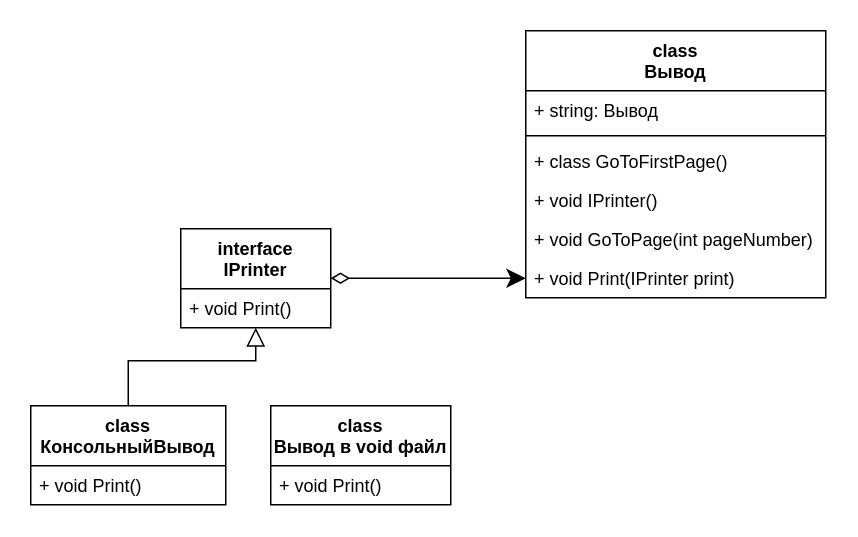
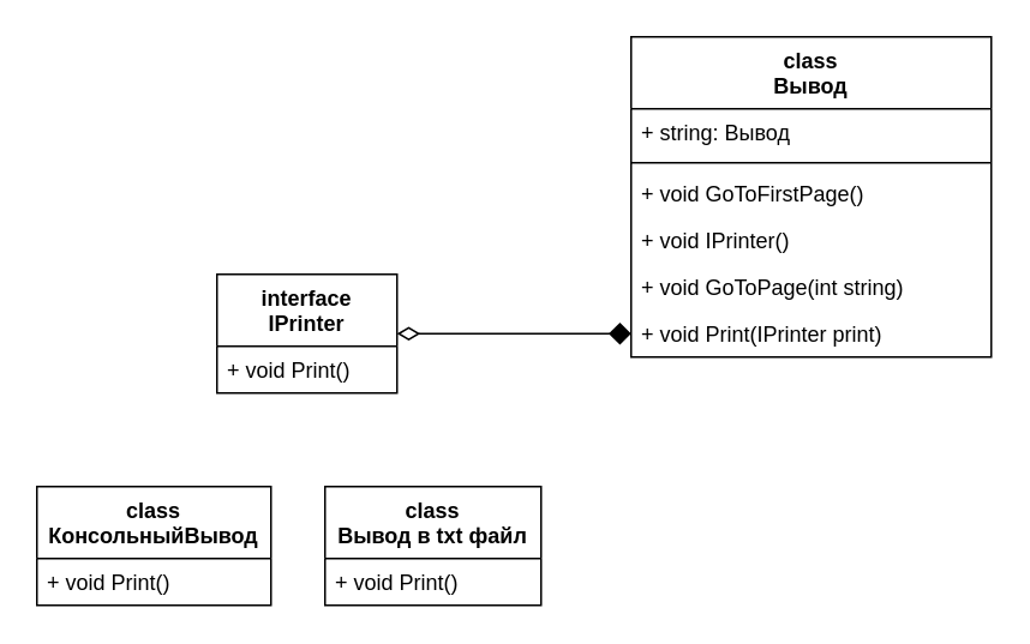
- <mxCell id="5" value="+ class GoToFirstPage()" style="text;strokeColor=none;fillColor=none;align=left;verticalAlign=top;spacingLeft=4;spacingRight=4;overflow=hidden;rotatable=0;points=[[0,0.5],[1,0.5]];portConstraint=eastwest;" vertex="1" parent="2"><mxGeometry y="74" width="200" height="26" as="geometry" /></mxCell>
+ <mxCell id="5" value="+ void GoToFirstPage()" style="text;strokeColor=none;fillColor=none;align=left;verticalAlign=top;spacingLeft=4;spacingRight=4;overflow=hidden;rotatable=0;points=[[0,0.5],[1,0.5]];portConstraint=eastwest;" vertex="1" parent="2"><mxGeometry y="74" width="200" height="26" as="geometry" /></mxCell>
- <mxCell id="7" value="+ void GoToPage(int pageNumber)" style="text;strokeColor=none;fillColor=none;align=left;verticalAlign=top;spacingLeft=4;spacingRight=4;overflow=hidden;rotatable=0;points=[[0,0.5],[1,0.5]];portConstraint=eastwest;" vertex="1" parent="2"><mxGeometry y="126" width="200" height="26" as="geometry" /></mxCell>
+ <mxCell id="7" value="+ void GoToPage(int string)" style="text;strokeColor=none;fillColor=none;align=left;verticalAlign=top;spacingLeft=4;spacingRight=4;overflow=hidden;rotatable=0;points=[[0,0.5],[1,0.5]];portConstraint=eastwest;" vertex="1" parent="2"><mxGeometry y="126" width="200" height="26" as="geometry" /></mxCell>
- <mxCell id="9" style="edgeStyle=orthogonalEdgeStyle;rounded=0;orthogonalLoop=1;jettySize=auto;html=1;entryX=0;entryY=0.5;entryDx=0;entryDy=0;startArrow=diamondThin;startFill=0;endSize=10;startSize=10;" edge="1" parent="1" source="11" target="8"><mxGeometry relative="1" as="geometry" /></mxCell>
+ <mxCell id="9" style="edgeStyle=orthogonalEdgeStyle;rounded=0;orthogonalLoop=1;jettySize=auto;html=1;entryX=0;entryY=0.5;entryDx=0;entryDy=0;startArrow=diamondThin;startFill=0;endSize=10;startSize=10;endArrow=diamond;" edge="1" parent="1" source="11" target="8"><mxGeometry relative="1" as="geometry" /></mxCell>
- <mxCell id="10" style="edgeStyle=orthogonalEdgeStyle;rounded=0;orthogonalLoop=1;jettySize=auto;html=1;startArrow=none;startFill=0;endArrow=block;endFill=0;startSize=10;endSize=10;exitX=0.5;exitY=0;exitDx=0;exitDy=0;" edge="1" parent="1" source="13" target="11"><mxGeometry relative="1" as="geometry"><Array as="points"><mxPoint x="85" y="240" /><mxPoint x="170" y="240" /></Array></mxGeometry></mxCell>
- <mxCell id="15" value="class&#10;Вывод в void файл" style="swimlane;fontStyle=1;align=center;verticalAlign=top;childLayout=stackLayout;horizontal=1;startSize=40;horizontalStack=0;resizeParent=1;resizeParentMax=0;resizeLast=0;collapsible=1;marginBottom=0;" vertex="1" parent="1"><mxGeometry x="180" y="270" width="120" height="66" as="geometry" /></mxCell>
+ <mxCell id="15" value="class&#10;Вывод в txt файл" style="swimlane;fontStyle=1;align=center;verticalAlign=top;childLayout=stackLayout;horizontal=1;startSize=40;horizontalStack=0;resizeParent=1;resizeParentMax=0;resizeLast=0;collapsible=1;marginBottom=0;" vertex="1" parent="1"><mxGeometry x="180" y="270" width="120" height="66" as="geometry" /></mxCell>
